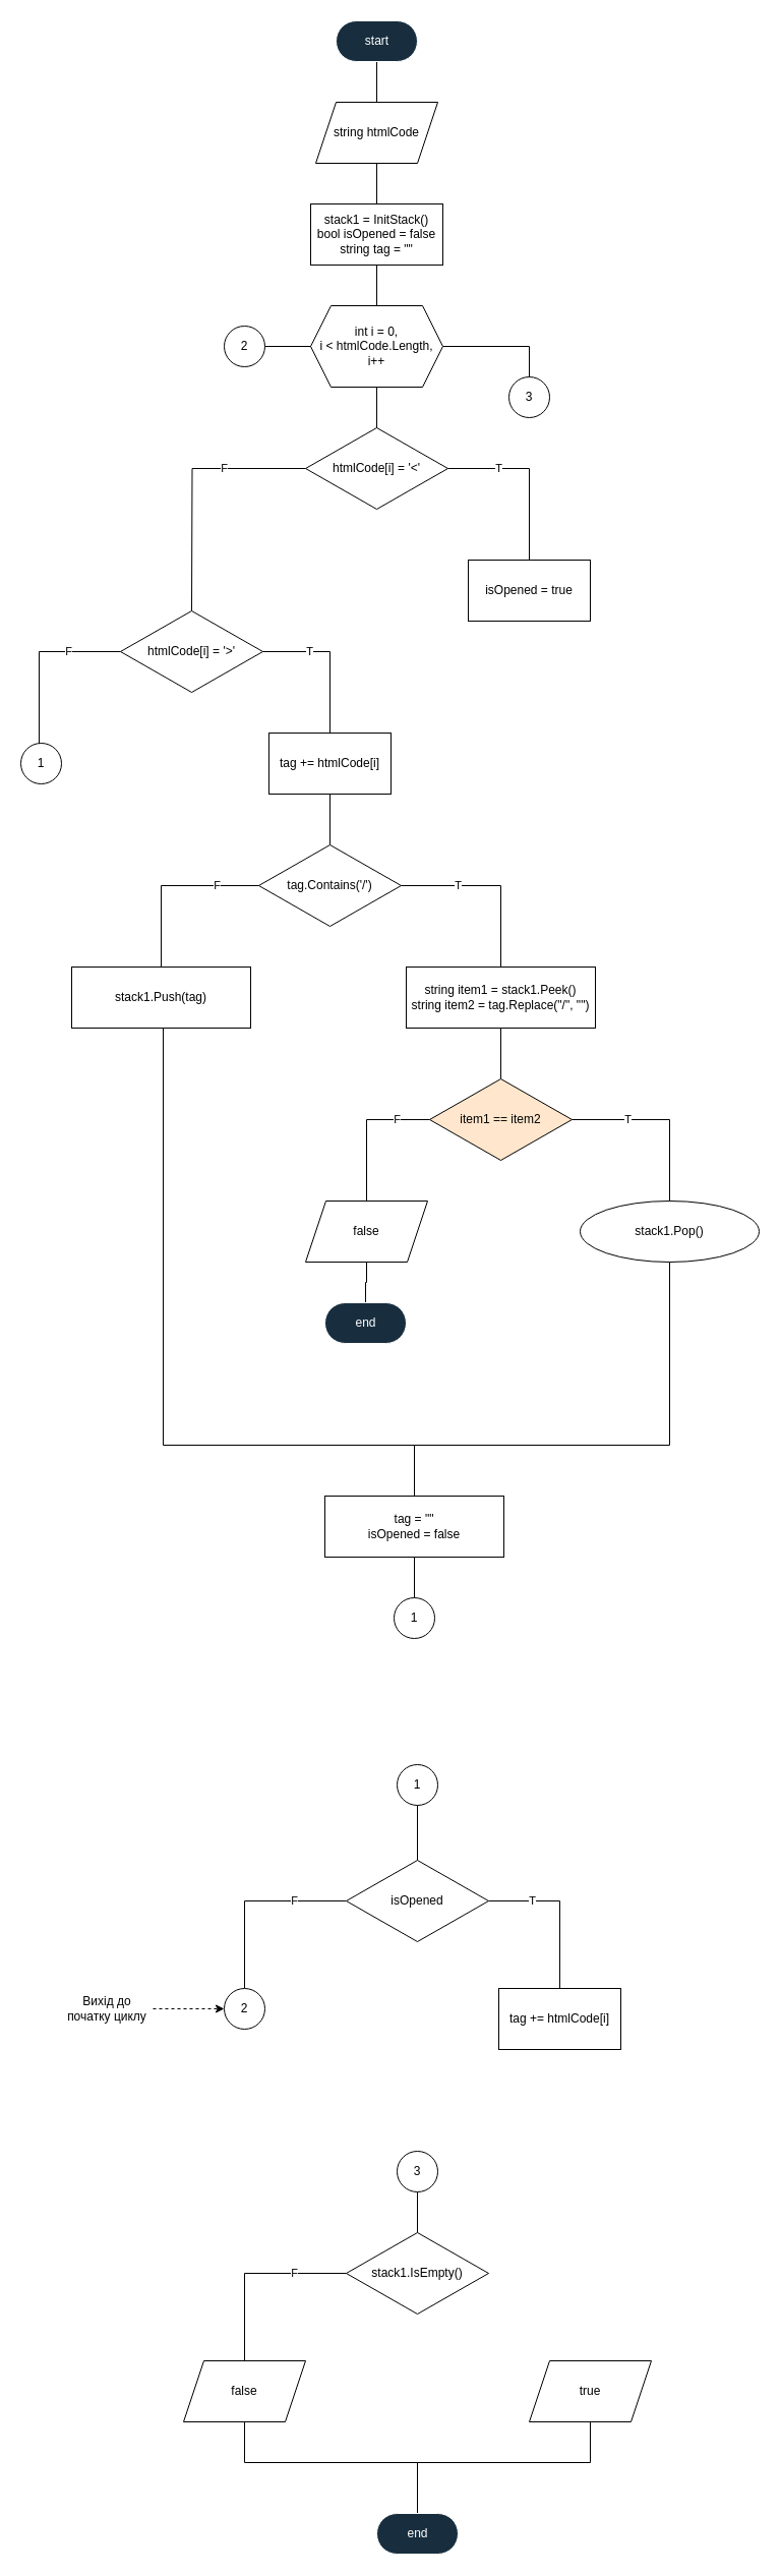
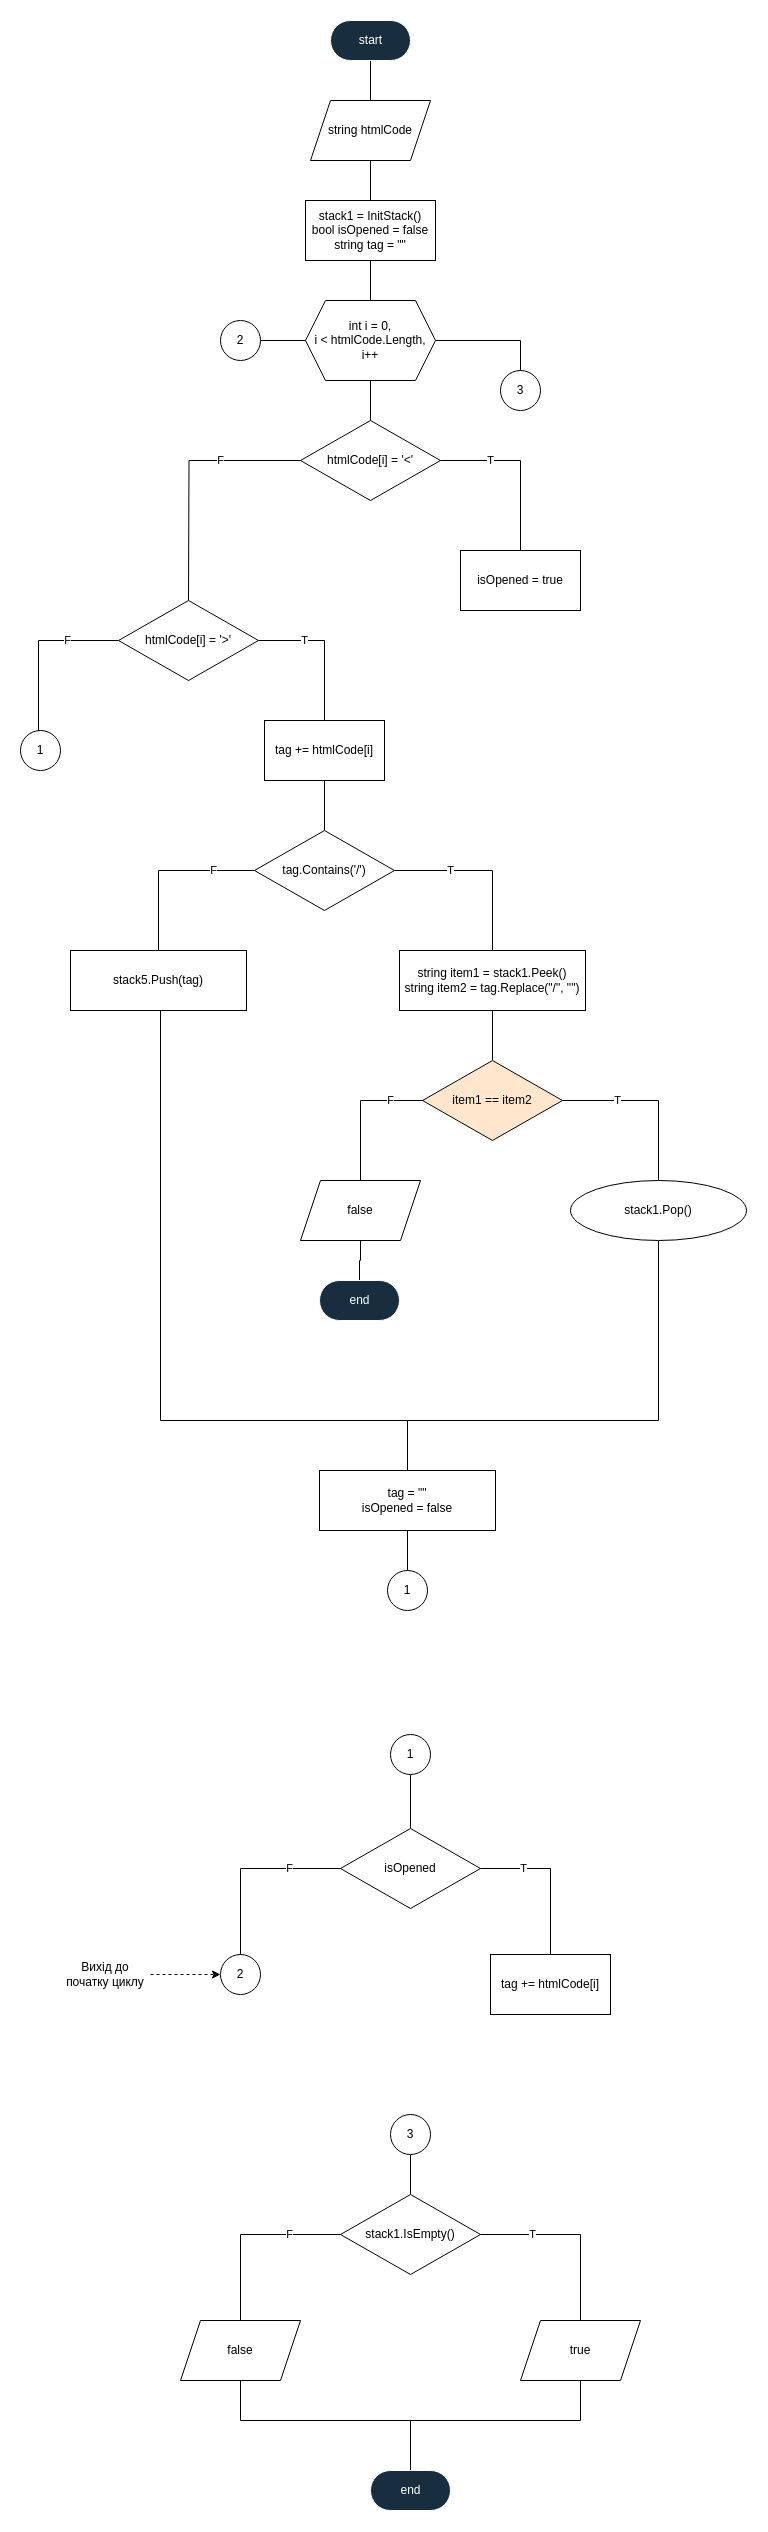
- <mxCell id="31" value="stack1.Push(tag)" style="rounded=0;whiteSpace=wrap;html=1;" vertex="1" parent="1"><mxGeometry x="70" y="950" width="176" height="60" as="geometry" /></mxCell>
+ <mxCell id="31" value="stack5.Push(tag)" style="rounded=0;whiteSpace=wrap;html=1;" vertex="1" parent="1"><mxGeometry x="70" y="950" width="176" height="60" as="geometry" /></mxCell>
+ <mxCell id="50" value="T" style="edgeStyle=orthogonalEdgeStyle;rounded=0;orthogonalLoop=1;jettySize=auto;html=1;entryX=0.5;entryY=0;entryDx=0;entryDy=0;endArrow=none;endFill=0;" edge="1" parent="1" source="52" target="54"><mxGeometry x="-0.432" relative="1" as="geometry"><mxPoint x="550" y="2320" as="targetPoint" /><mxPoint x="-1" as="offset" /></mxGeometry></mxCell>
